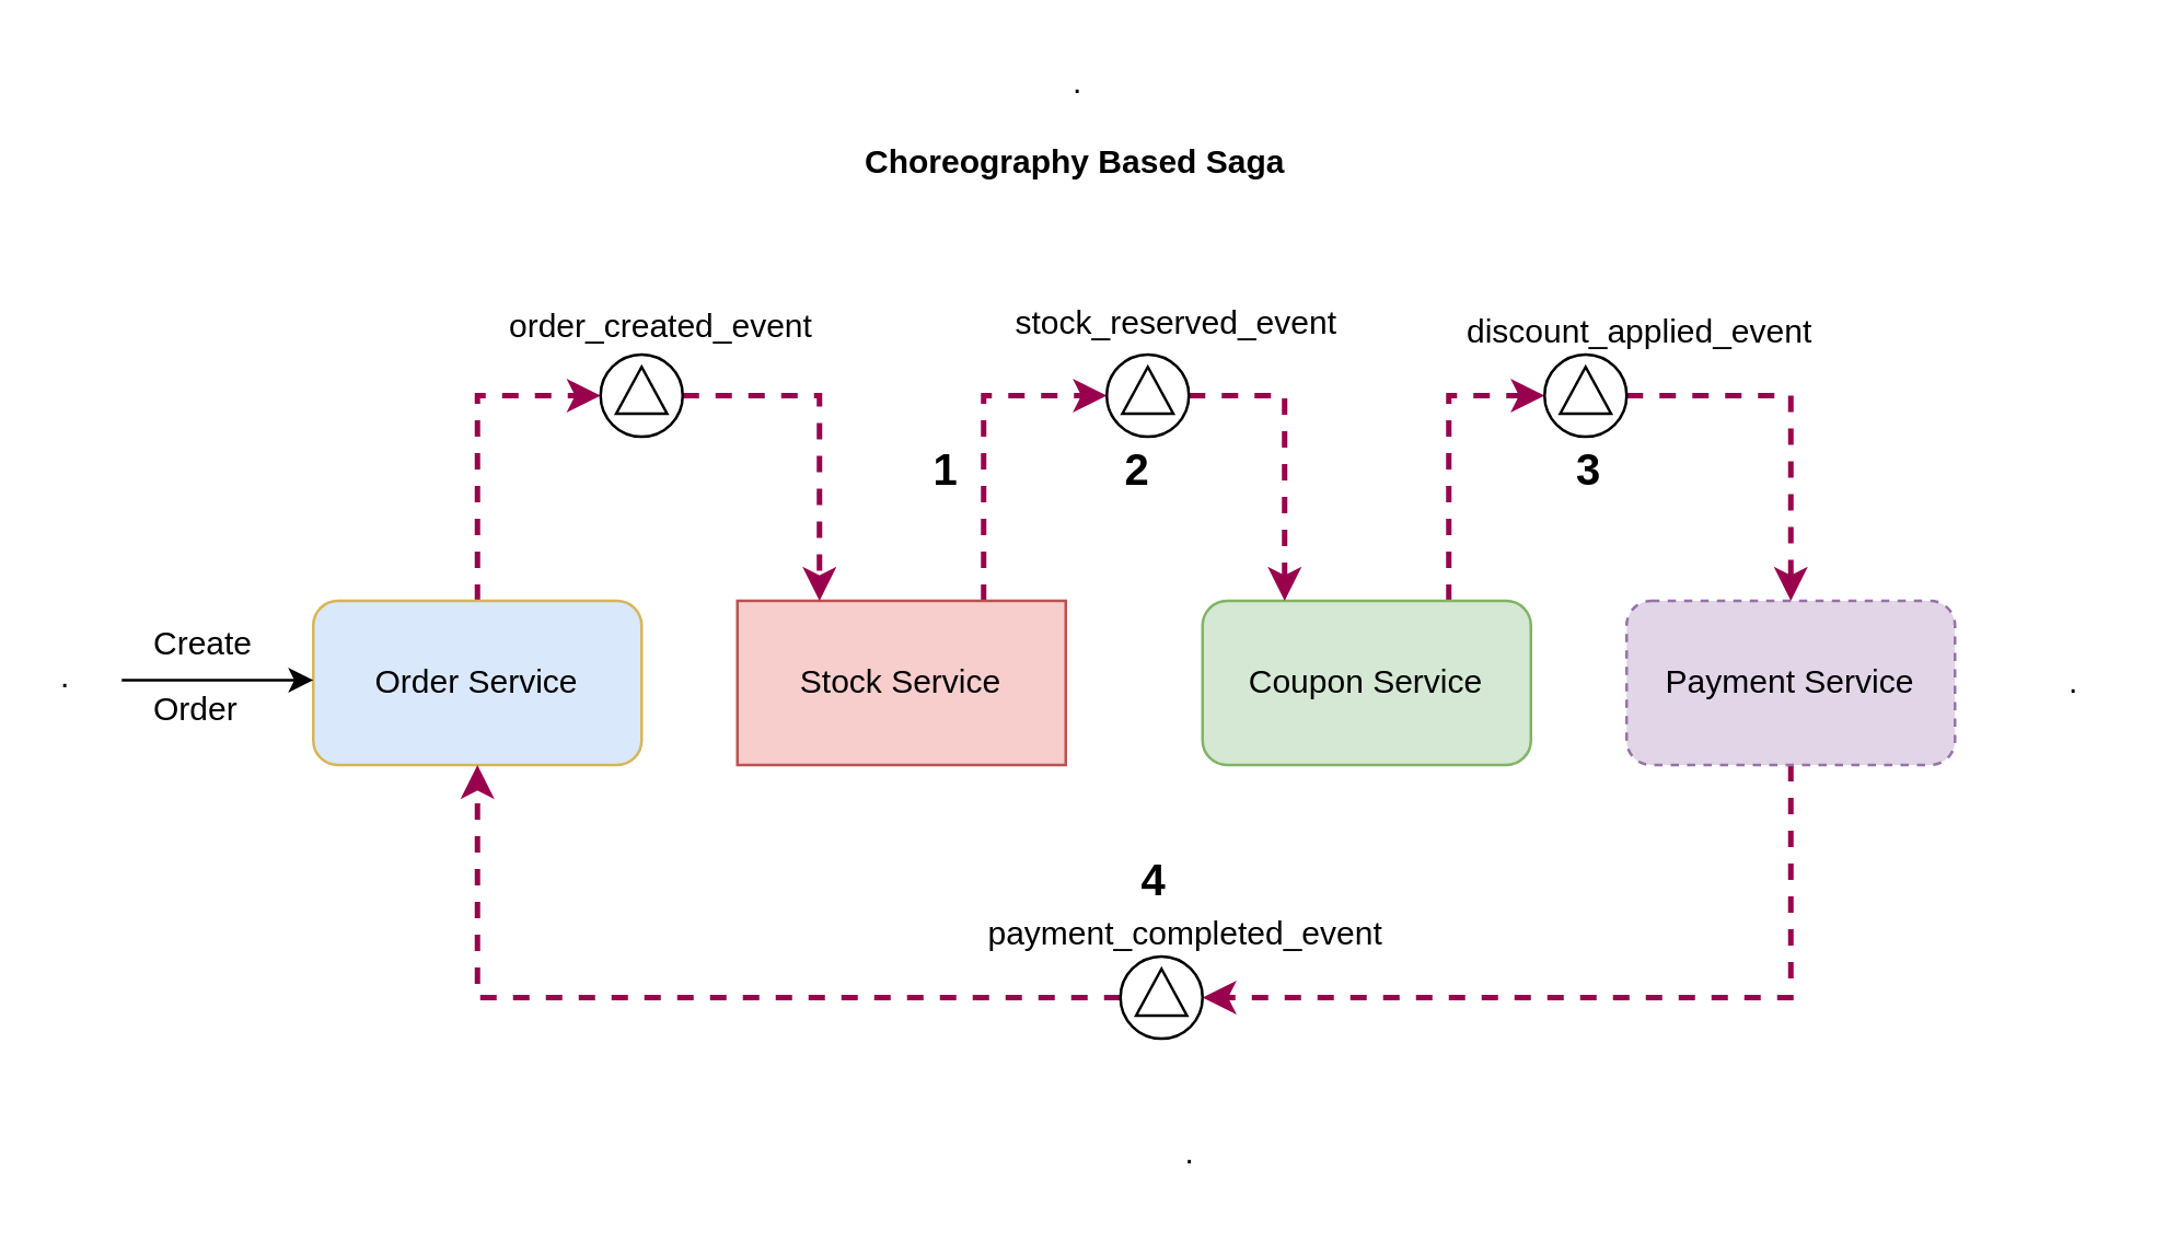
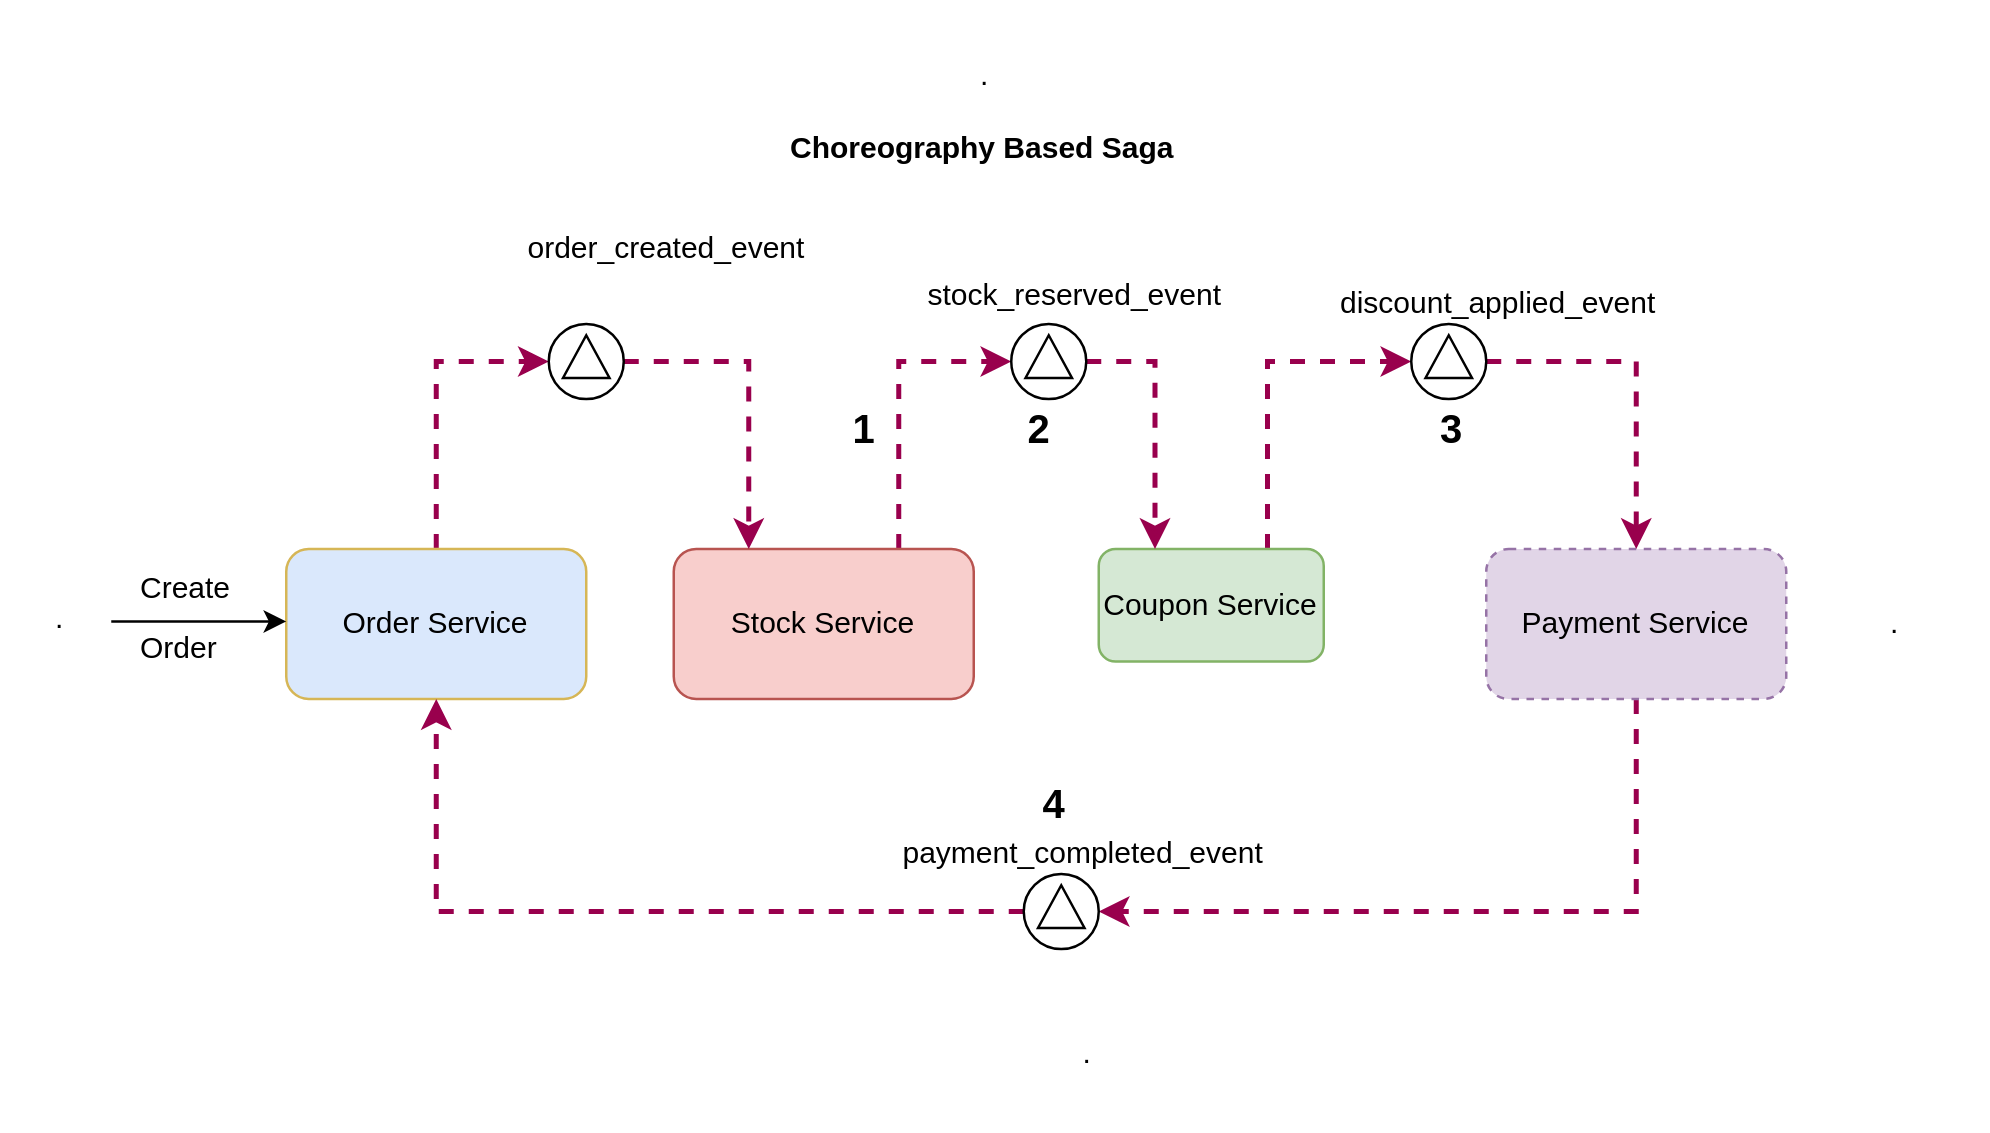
- <mxCell id="18" value="order_created_event" style="text;html=1;resizable=0;points=[];autosize=1;align=left;verticalAlign=top;spacingTop=-4;" vertex="1" parent="1"><mxGeometry x="184" y="109" width="130" height="20" as="geometry" /></mxCell>
+ <mxCell id="18" value="order_created_event" style="text;html=1;resizable=0;points=[];autosize=1;align=left;verticalAlign=top;spacingTop=-4;" vertex="1" parent="1"><mxGeometry x="209" y="89" width="130" height="20" as="geometry" /></mxCell>
- <mxCell id="7" value="Stock Service" style="whiteSpace=wrap;html=1;fillColor=#f8cecc;strokeColor=#b85450;rounded=0;" vertex="1" parent="1"><mxGeometry x="269" y="219" width="120" height="60" as="geometry" /></mxCell>
+ <mxCell id="7" value="Stock Service" style="rounded=1;whiteSpace=wrap;html=1;fillColor=#f8cecc;strokeColor=#b85450;" vertex="1" parent="1"><mxGeometry x="269" y="219" width="120" height="60" as="geometry" /></mxCell>
- <mxCell id="5" value="Coupon Service" style="rounded=1;whiteSpace=wrap;html=1;fillColor=#d5e8d4;strokeColor=#82b366;" vertex="1" parent="1"><mxGeometry x="439" y="219" width="120" height="60" as="geometry" /></mxCell>
+ <mxCell id="5" value="Coupon Service" style="rounded=1;whiteSpace=wrap;html=1;fillColor=#d5e8d4;strokeColor=#82b366;" vertex="1" parent="1"><mxGeometry x="439" y="219" width="90" height="45" as="geometry" /></mxCell>
